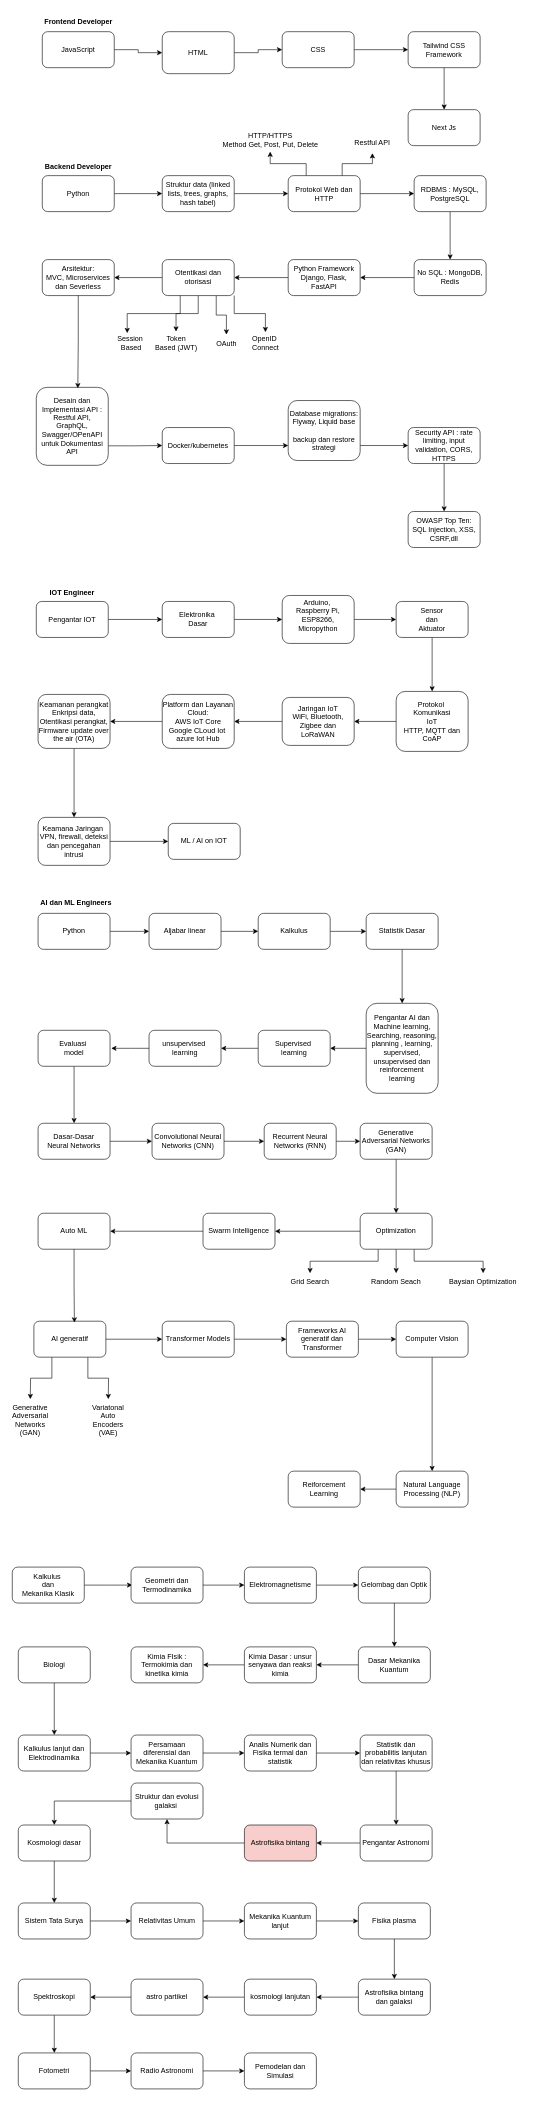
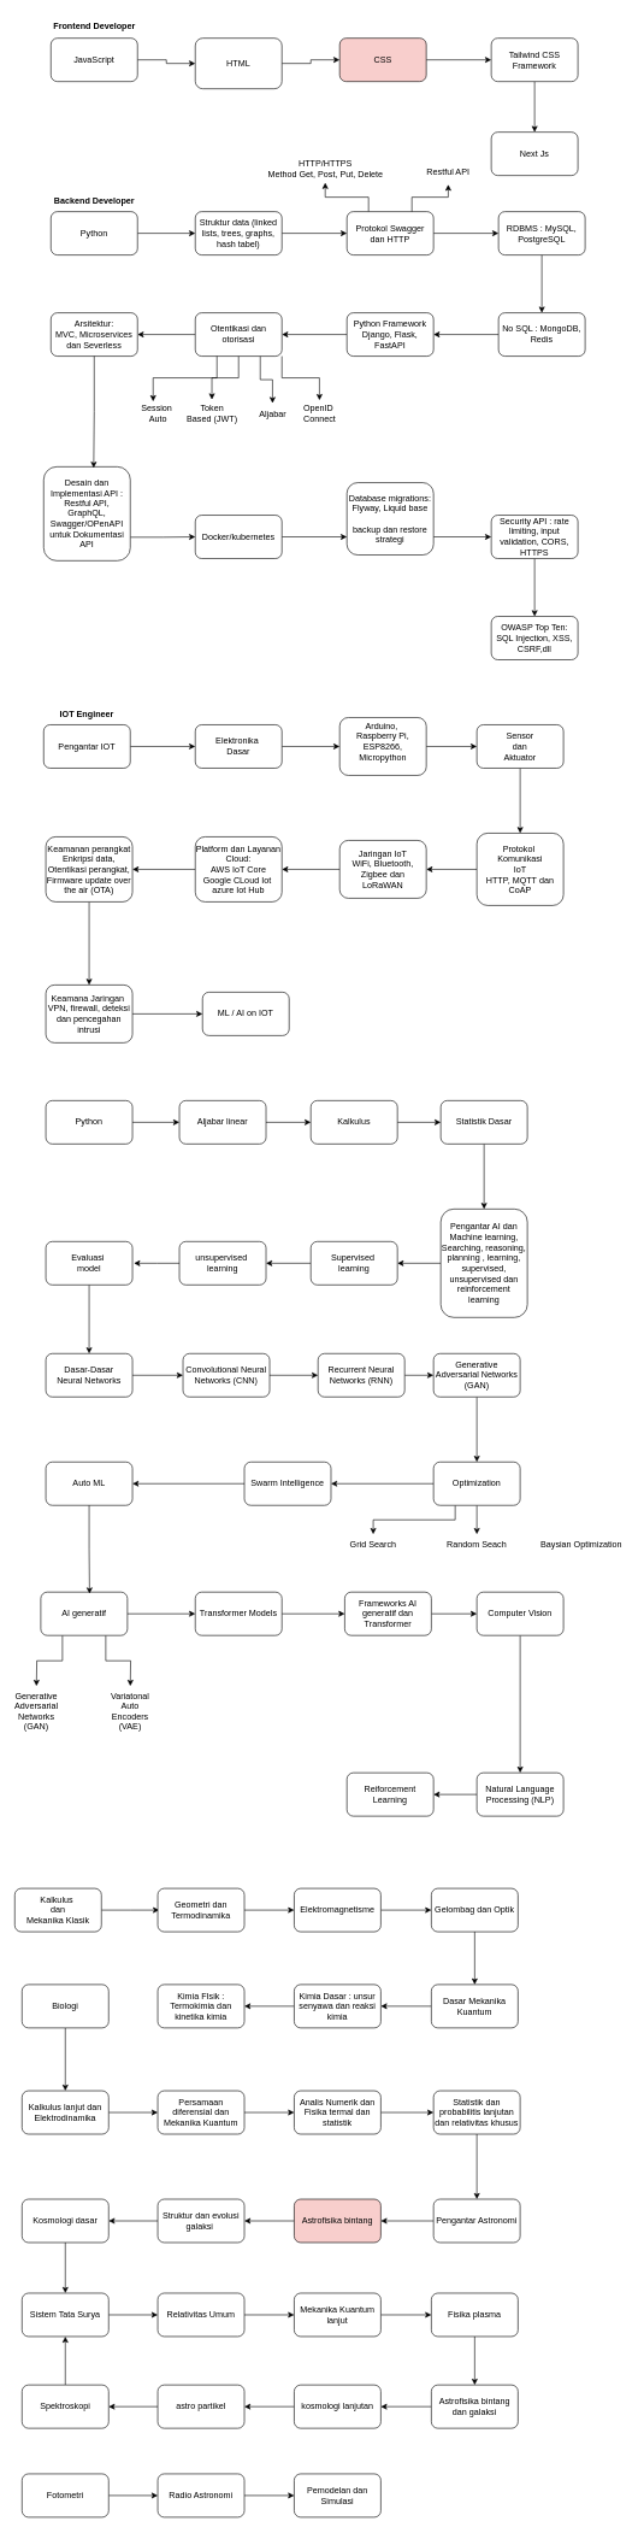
- <mxCell id="7" value="CSS" style="rounded=1;whiteSpace=wrap;html=1;" vertex="1" parent="1"><mxGeometry x="470" y="52" width="120" height="60" as="geometry" /></mxCell>
+ <mxCell id="7" value="CSS" style="rounded=1;whiteSpace=wrap;html=1;fillColor=#f8cecc;" vertex="1" parent="1"><mxGeometry x="470" y="52" width="120" height="60" as="geometry" /></mxCell>
- <mxCell id="18" value="Protokol Web dan HTTP" style="rounded=1;whiteSpace=wrap;html=1;" vertex="1" parent="1"><mxGeometry x="480" y="292" width="120" height="60" as="geometry" /></mxCell>
+ <mxCell id="18" value="Protokol Swagger dan HTTP" style="rounded=1;whiteSpace=wrap;html=1;" vertex="1" parent="1"><mxGeometry x="480" y="292" width="120" height="60" as="geometry" /></mxCell>
- <mxCell id="32" value="Session&amp;nbsp;&lt;div&gt;Based&lt;/div&gt;" style="text;html=1;align=center;verticalAlign=middle;resizable=0;points=[];autosize=1;strokeColor=none;fillColor=none;" vertex="1" parent="1"><mxGeometry x="183" y="552" width="70" height="40" as="geometry" /></mxCell>
+ <mxCell id="32" value="Session&amp;nbsp;&lt;div&gt;Auto&lt;/div&gt;" style="text;html=1;align=center;verticalAlign=middle;resizable=0;points=[];autosize=1;strokeColor=none;fillColor=none;" vertex="1" parent="1"><mxGeometry x="183" y="552" width="70" height="40" as="geometry" /></mxCell>
- <mxCell id="34" value="OAuth" style="text;html=1;align=center;verticalAlign=middle;resizable=0;points=[];autosize=1;strokeColor=none;fillColor=none;" vertex="1" parent="1"><mxGeometry x="347" y="557" width="60" height="30" as="geometry" /></mxCell>
+ <mxCell id="34" value="Aljabar" style="text;html=1;align=center;verticalAlign=middle;resizable=0;points=[];autosize=1;strokeColor=none;fillColor=none;" vertex="1" parent="1"><mxGeometry x="347" y="557" width="60" height="30" as="geometry" /></mxCell>
- <mxCell id="121" value="&lt;b&gt;AI dan ML Engineers&lt;/b&gt;" style="text;html=1;align=center;verticalAlign=middle;resizable=0;points=[];autosize=1;strokeColor=none;fillColor=none;" vertex="1" parent="1"><mxGeometry x="56" y="1490" width="140" height="30" as="geometry" /></mxCell>
- <mxCell id="96" style="edgeStyle=orthogonalEdgeStyle;rounded=0;orthogonalLoop=1;jettySize=auto;html=1;exitX=0.75;exitY=1;exitDx=0;exitDy=0;" edge="1" parent="1" source="98" target="101"><mxGeometry relative="1" as="geometry" /></mxCell>
- <mxCell id="150" value="Struktur dan evolusi galaksi&amp;nbsp;" style="rounded=1;whiteSpace=wrap;html=1;" vertex="1" parent="1"><mxGeometry x="218" y="2972" width="120" height="60" as="geometry" /></mxCell>
+ <mxCell id="150" value="Struktur dan evolusi galaksi&amp;nbsp;" style="rounded=1;whiteSpace=wrap;html=1;" vertex="1" parent="1"><mxGeometry x="218" y="3042" width="120" height="60" as="geometry" /></mxCell>
- <mxCell id="167" value="" style="edgeStyle=orthogonalEdgeStyle;rounded=0;orthogonalLoop=1;jettySize=auto;html=1;" edge="1" parent="1" source="168" target="170"><mxGeometry relative="1" as="geometry" /></mxCell>
+ <mxCell id="167" value="" style="edgeStyle=orthogonalEdgeStyle;rounded=0;orthogonalLoop=1;jettySize=auto;html=1;" edge="1" parent="1" source="168" target="154"><mxGeometry relative="1" as="geometry" /></mxCell>
